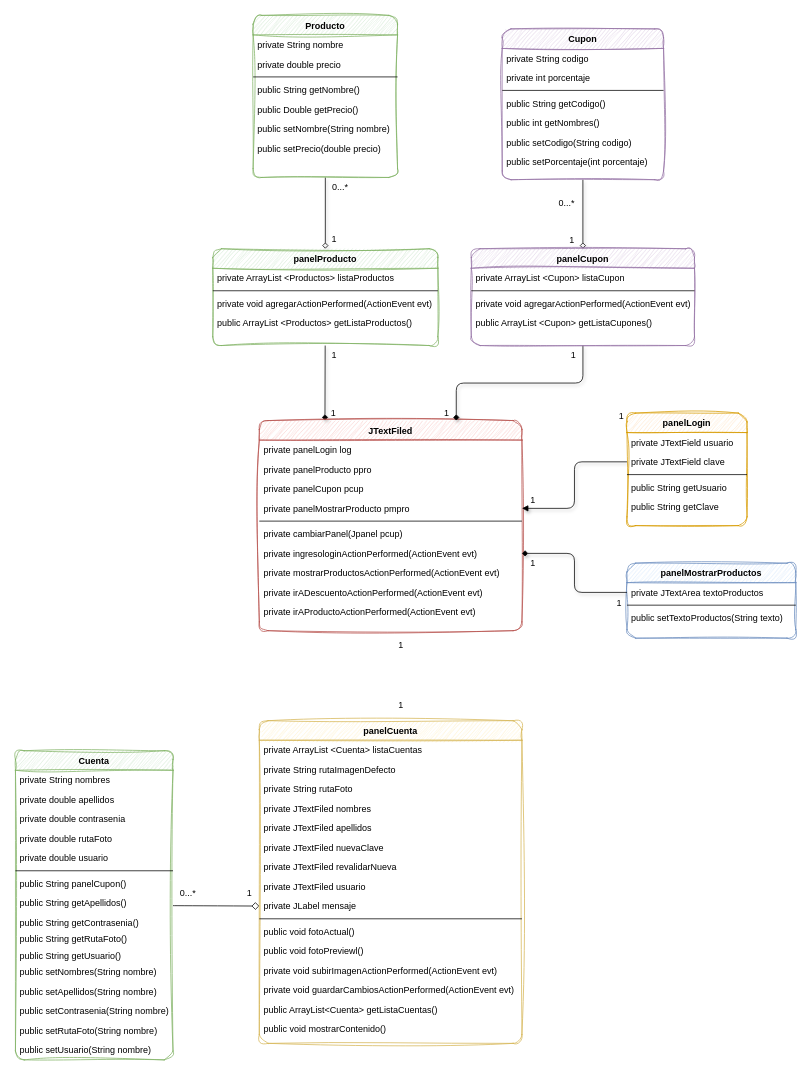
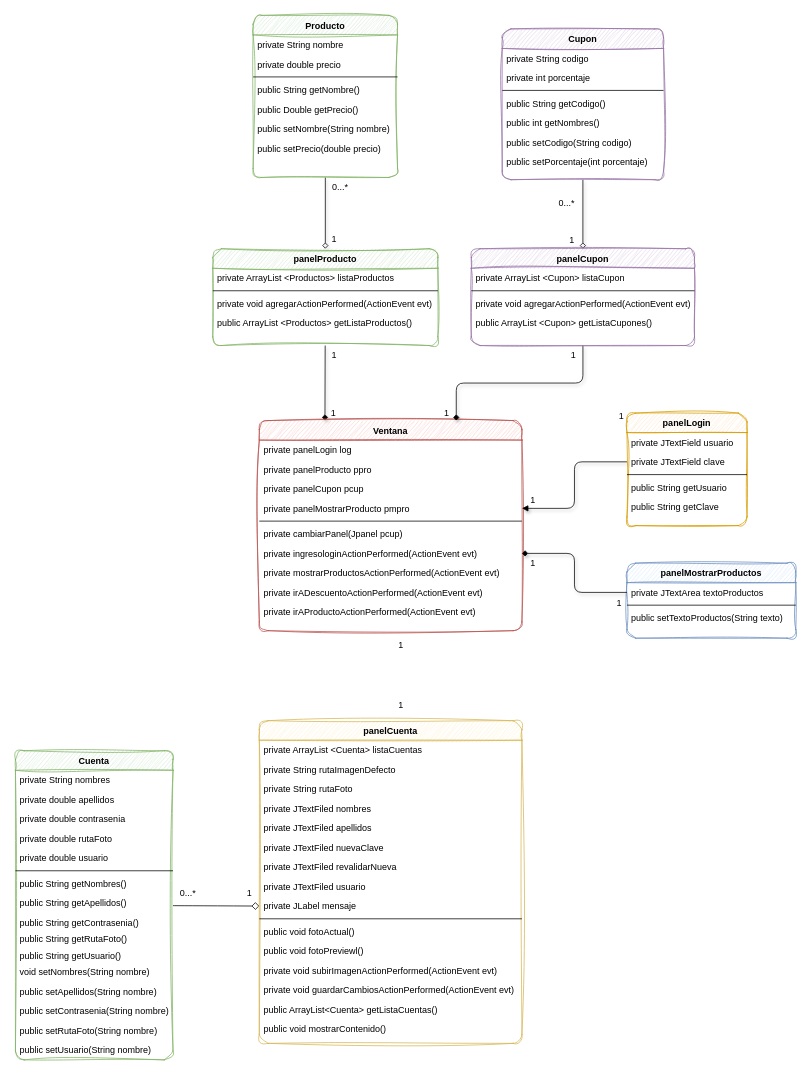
- <mxCell id="26" value="JTextFiled" style="swimlane;fontStyle=1;align=center;verticalAlign=top;childLayout=stackLayout;horizontal=1;startSize=26;horizontalStack=0;resizeParent=1;resizeLast=0;collapsible=1;marginBottom=0;rounded=1;shadow=0;strokeWidth=1;fillColor=#f8cecc;strokeColor=#b85450;sketch=1;curveFitting=1;jiggle=2;" parent="1" vertex="1"><mxGeometry x="345" y="560" width="350" height="280" as="geometry"><mxRectangle x="550" y="140" width="160" height="26" as="alternateBounds" /></mxGeometry></mxCell>
+ <mxCell id="26" value="Ventana" style="swimlane;fontStyle=1;align=center;verticalAlign=top;childLayout=stackLayout;horizontal=1;startSize=26;horizontalStack=0;resizeParent=1;resizeLast=0;collapsible=1;marginBottom=0;rounded=1;shadow=0;strokeWidth=1;fillColor=#f8cecc;strokeColor=#b85450;sketch=1;curveFitting=1;jiggle=2;" parent="1" vertex="1"><mxGeometry x="345" y="560" width="350" height="280" as="geometry"><mxRectangle x="550" y="140" width="160" height="26" as="alternateBounds" /></mxGeometry></mxCell>
- <mxCell id="75" value="public String panelCupon()" style="text;align=left;verticalAlign=top;spacingLeft=4;spacingRight=4;overflow=hidden;rotatable=0;points=[[0,0.5],[1,0.5]];portConstraint=eastwest;" parent="68" vertex="1"><mxGeometry y="164" width="210" height="26" as="geometry" /></mxCell>
+ <mxCell id="75" value="public String getNombres()" style="text;align=left;verticalAlign=top;spacingLeft=4;spacingRight=4;overflow=hidden;rotatable=0;points=[[0,0.5],[1,0.5]];portConstraint=eastwest;" parent="68" vertex="1"><mxGeometry y="164" width="210" height="26" as="geometry" /></mxCell>
- <mxCell id="80" value="public setNombres(String nombre)" style="text;align=left;verticalAlign=top;spacingLeft=4;spacingRight=4;overflow=hidden;rotatable=0;points=[[0,0.5],[1,0.5]];portConstraint=eastwest;" parent="68" vertex="1"><mxGeometry y="282" width="210" height="26" as="geometry" /></mxCell>
+ <mxCell id="80" value="void setNombres(String nombre)" style="text;align=left;verticalAlign=top;spacingLeft=4;spacingRight=4;overflow=hidden;rotatable=0;points=[[0,0.5],[1,0.5]];portConstraint=eastwest;" parent="68" vertex="1"><mxGeometry y="282" width="210" height="26" as="geometry" /></mxCell>
